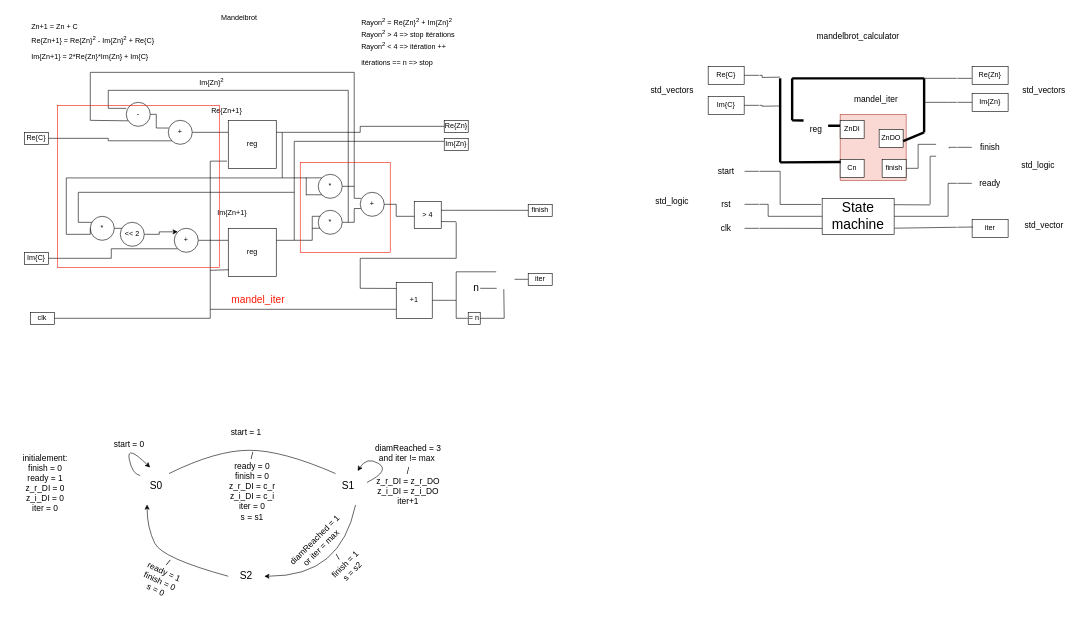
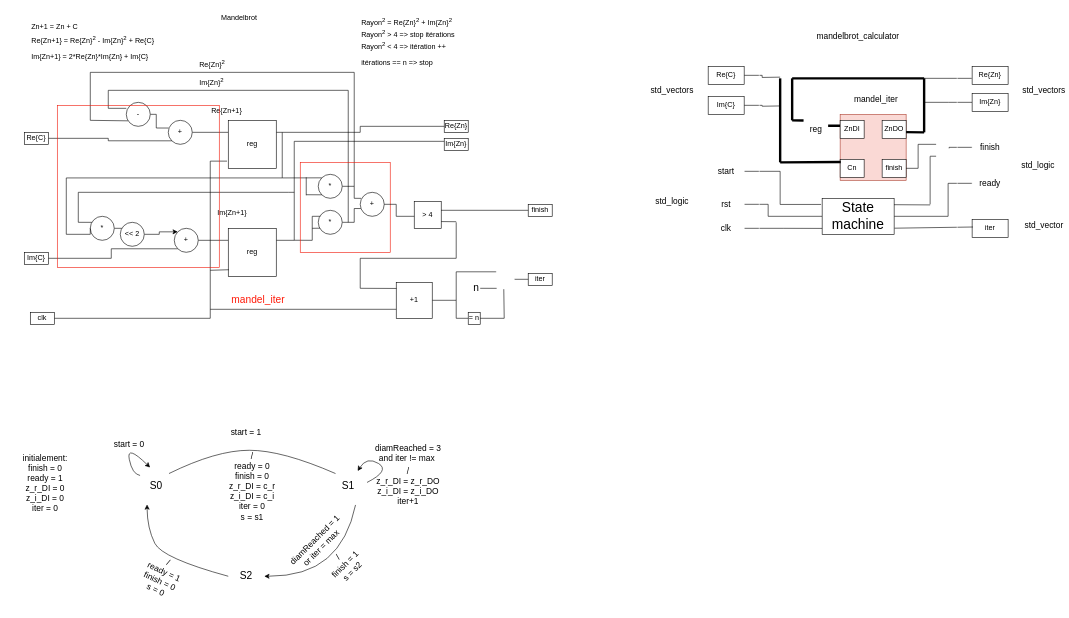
+ <mxCell id="63" value="Re{Zn}&lt;sup&gt;2&lt;/sup&gt;" style="text;whiteSpace=wrap;html=1;" parent="1" vertex="1"><mxGeometry x="330" y="90" width="70" height="30" as="geometry" /></mxCell>
- <mxCell id="133" value="ZnDO" style="rounded=0;whiteSpace=wrap;html=1;" parent="1" vertex="1"><mxGeometry x="1465" y="215" width="40" height="30" as="geometry" /></mxCell>
+ <mxCell id="133" value="ZnDO" style="rounded=0;whiteSpace=wrap;html=1;" parent="1" vertex="1"><mxGeometry x="1470" y="200" width="40" height="30" as="geometry" /></mxCell>
